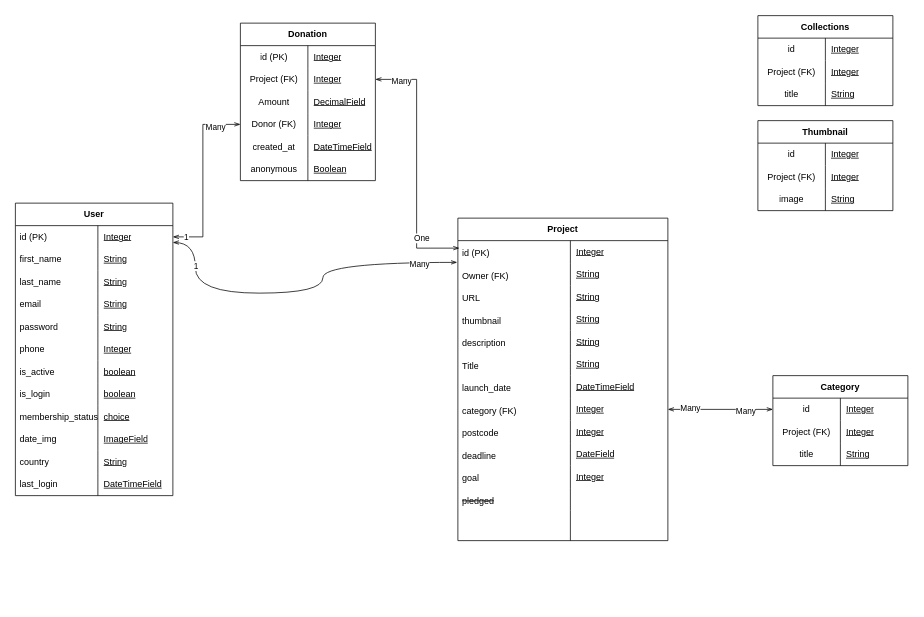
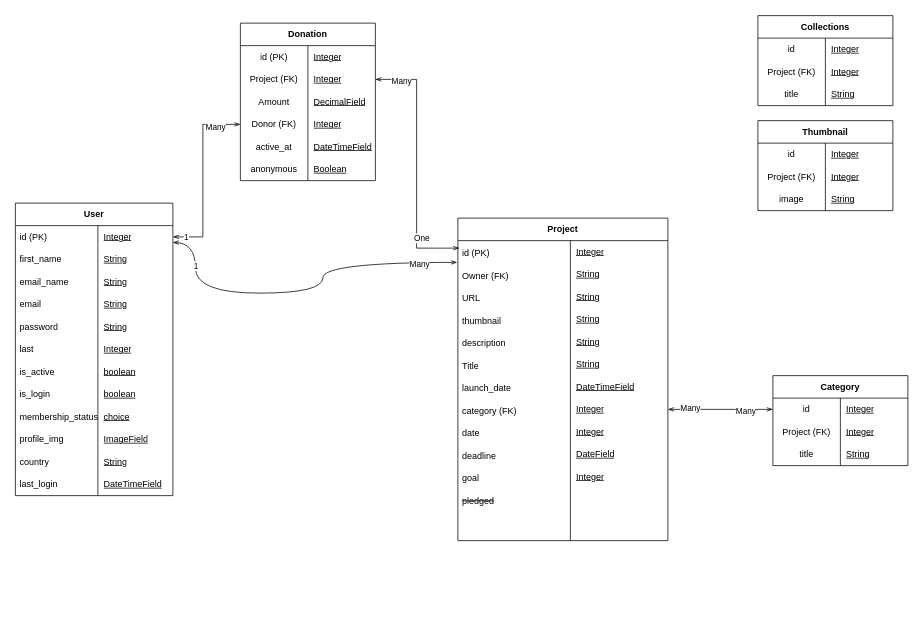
- <mxCell id="66" value="&lt;span style=&quot;font-weight: normal;&quot;&gt;created_at&lt;/span&gt;" style="shape=partialRectangle;connectable=0;fillColor=none;top=0;left=0;bottom=0;right=0;fontStyle=1;overflow=hidden;html=1;whiteSpace=wrap;strokeColor=default;align=center;verticalAlign=middle;fontFamily=Helvetica;fontSize=12;fontColor=default;startSize=30;" vertex="1" parent="65"><mxGeometry width="90" height="30" as="geometry"><mxRectangle width="90" height="30" as="alternateBounds" /></mxGeometry></mxCell>
+ <mxCell id="66" value="&lt;span style=&quot;font-weight: normal;&quot;&gt;active_at&lt;/span&gt;" style="shape=partialRectangle;connectable=0;fillColor=none;top=0;left=0;bottom=0;right=0;fontStyle=1;overflow=hidden;html=1;whiteSpace=wrap;strokeColor=default;align=center;verticalAlign=middle;fontFamily=Helvetica;fontSize=12;fontColor=default;startSize=30;" vertex="1" parent="65"><mxGeometry width="90" height="30" as="geometry"><mxRectangle width="90" height="30" as="alternateBounds" /></mxGeometry></mxCell>
- <mxCell id="42" value="last_name" style="text;strokeColor=none;fillColor=none;align=left;verticalAlign=middle;spacingLeft=4;spacingRight=4;overflow=hidden;points=[[0,0.5],[1,0.5]];portConstraint=eastwest;rotatable=1;whiteSpace=wrap;html=1;movable=1;resizable=1;deletable=1;editable=1;locked=0;connectable=1;" vertex="1" parent="2"><mxGeometry y="90" width="127.826" height="30" as="geometry" /></mxCell>
+ <mxCell id="42" value="email_name" style="text;strokeColor=none;fillColor=none;align=left;verticalAlign=middle;spacingLeft=4;spacingRight=4;overflow=hidden;points=[[0,0.5],[1,0.5]];portConstraint=eastwest;rotatable=1;whiteSpace=wrap;html=1;movable=1;resizable=1;deletable=1;editable=1;locked=0;connectable=1;" vertex="1" parent="2"><mxGeometry y="90" width="127.826" height="30" as="geometry" /></mxCell>
- <mxCell id="45" value="phone" style="text;strokeColor=none;fillColor=none;align=left;verticalAlign=middle;spacingLeft=4;spacingRight=4;overflow=hidden;points=[[0,0.5],[1,0.5]];portConstraint=eastwest;rotatable=1;whiteSpace=wrap;html=1;movable=1;resizable=1;deletable=1;editable=1;locked=0;connectable=1;" vertex="1" parent="2"><mxGeometry y="180" width="127.826" height="30" as="geometry" /></mxCell>
+ <mxCell id="45" value="last" style="text;strokeColor=none;fillColor=none;align=left;verticalAlign=middle;spacingLeft=4;spacingRight=4;overflow=hidden;points=[[0,0.5],[1,0.5]];portConstraint=eastwest;rotatable=1;whiteSpace=wrap;html=1;movable=1;resizable=1;deletable=1;editable=1;locked=0;connectable=1;" vertex="1" parent="2"><mxGeometry y="180" width="127.826" height="30" as="geometry" /></mxCell>
- <mxCell id="119" value="postcode" style="text;strokeColor=none;fillColor=none;align=left;verticalAlign=middle;spacingLeft=4;spacingRight=4;overflow=hidden;points=[[0,0.5],[1,0.5]];portConstraint=eastwest;rotatable=0;whiteSpace=wrap;html=1;" vertex="1" parent="71"><mxGeometry y="272" width="140" height="30" as="geometry" /></mxCell>
+ <mxCell id="119" value="date" style="text;strokeColor=none;fillColor=none;align=left;verticalAlign=middle;spacingLeft=4;spacingRight=4;overflow=hidden;points=[[0,0.5],[1,0.5]];portConstraint=eastwest;rotatable=0;whiteSpace=wrap;html=1;" vertex="1" parent="71"><mxGeometry y="272" width="140" height="30" as="geometry" /></mxCell>
- <mxCell id="49" value="date_img" style="text;strokeColor=none;fillColor=none;align=left;verticalAlign=middle;spacingLeft=4;spacingRight=4;overflow=hidden;points=[[0,0.5],[1,0.5]];portConstraint=eastwest;rotatable=1;whiteSpace=wrap;html=1;movable=1;resizable=1;deletable=1;editable=1;locked=0;connectable=1;" vertex="1" parent="2"><mxGeometry y="300" width="127.826" height="30" as="geometry" /></mxCell>
+ <mxCell id="49" value="profile_img" style="text;strokeColor=none;fillColor=none;align=left;verticalAlign=middle;spacingLeft=4;spacingRight=4;overflow=hidden;points=[[0,0.5],[1,0.5]];portConstraint=eastwest;rotatable=1;whiteSpace=wrap;html=1;movable=1;resizable=1;deletable=1;editable=1;locked=0;connectable=1;" vertex="1" parent="2"><mxGeometry y="300" width="127.826" height="30" as="geometry" /></mxCell>
